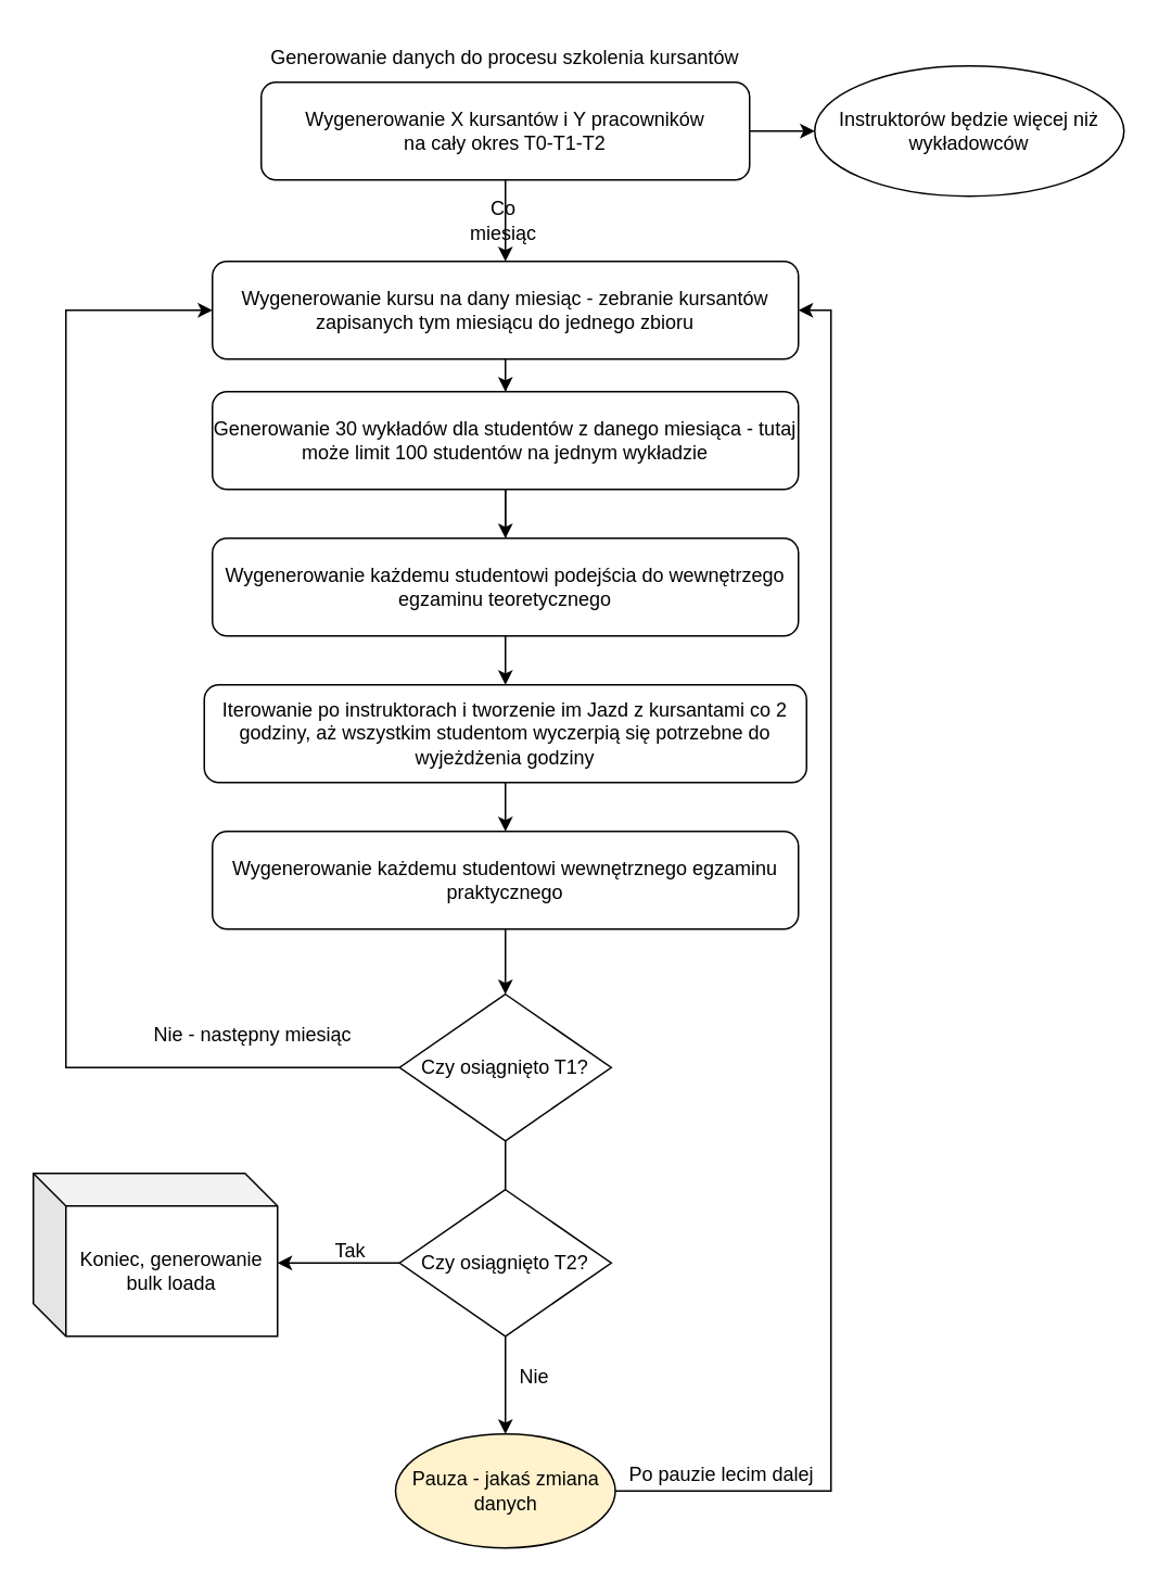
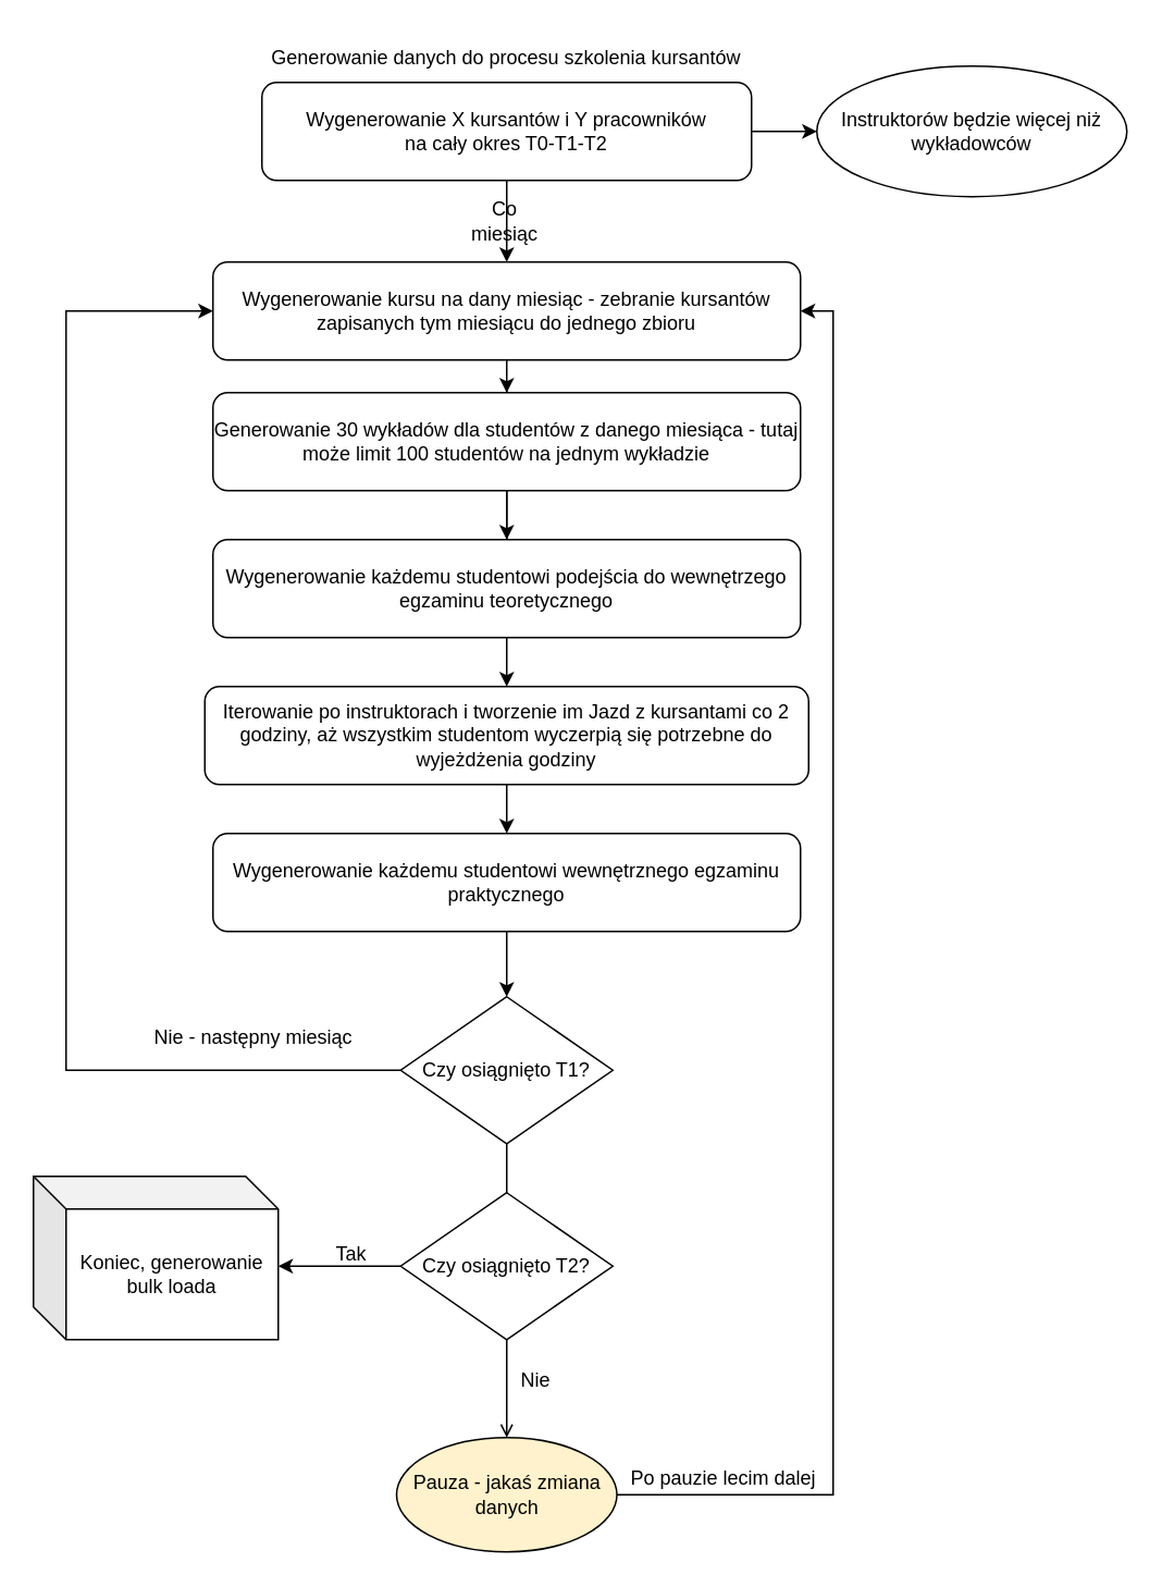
- <mxCell id="20" value="" style="edgeStyle=orthogonalEdgeStyle;rounded=0;orthogonalLoop=1;jettySize=auto;html=1;" edge="1" parent="1" source="21" target="23"><mxGeometry relative="1" as="geometry"><Array as="points"><mxPoint x="310" y="850" /><mxPoint x="310" y="850" /></Array></mxGeometry></mxCell>
+ <mxCell id="20" value="" style="edgeStyle=orthogonalEdgeStyle;rounded=0;orthogonalLoop=1;jettySize=auto;html=1;endArrow=open;" edge="1" parent="1" source="21" target="23"><mxGeometry relative="1" as="geometry"><Array as="points"><mxPoint x="310" y="850" /><mxPoint x="310" y="850" /></Array></mxGeometry></mxCell>
